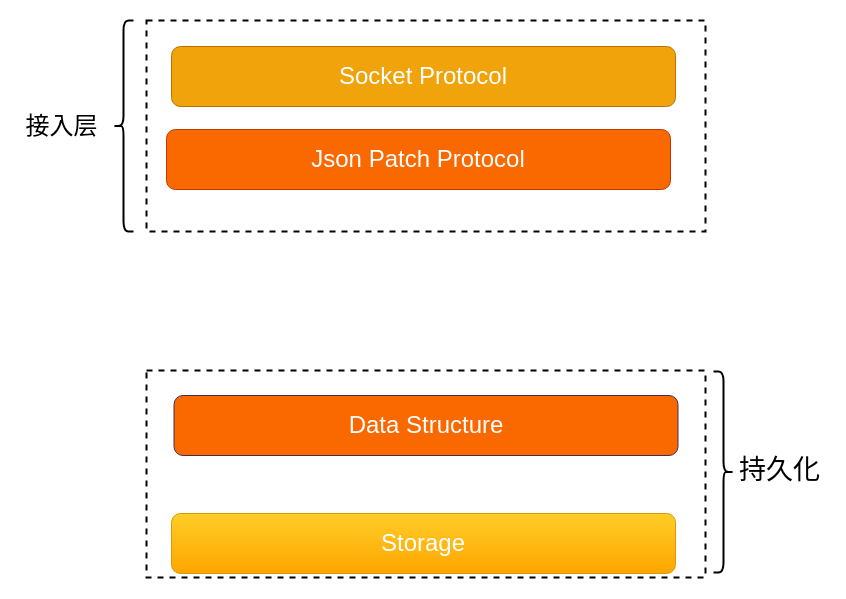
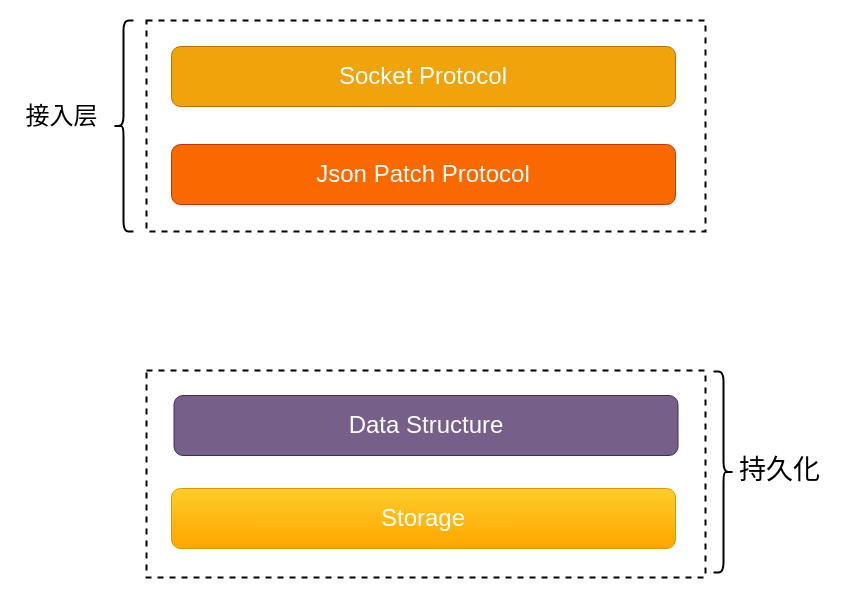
- <mxCell id="6" value="&lt;font color=&quot;#000000&quot;&gt;接入层&lt;/font&gt;" style="text;html=1;align=center;verticalAlign=middle;resizable=0;points=[];autosize=1;strokeColor=none;fillColor=none;fontSize=24;fontColor=#FFFFFF;" vertex="1" parent="1"><mxGeometry x="20" y="109" width="82" height="33" as="geometry" /></mxCell>
+ <mxCell id="6" value="&lt;font color=&quot;#000000&quot;&gt;接入层&lt;/font&gt;" style="text;html=1;align=center;verticalAlign=middle;resizable=0;points=[];autosize=1;strokeColor=none;fillColor=none;fontSize=24;fontColor=#FFFFFF;" vertex="1" parent="1"><mxGeometry x="20" y="99" width="82" height="33" as="geometry" /></mxCell>
- <mxCell id="3" value="&lt;font style=&quot;font-size: 24px&quot; color=&quot;#ffffff&quot;&gt;Json Patch Protocol&lt;/font&gt;" style="rounded=1;whiteSpace=wrap;html=1;fillColor=#fa6800;fontColor=#000000;strokeColor=#C73500;" vertex="1" parent="1"><mxGeometry x="166" y="129" width="504" height="60" as="geometry" /></mxCell>
+ <mxCell id="3" value="&lt;font style=&quot;font-size: 24px&quot; color=&quot;#ffffff&quot;&gt;Json Patch Protocol&lt;/font&gt;" style="rounded=1;whiteSpace=wrap;html=1;fillColor=#fa6800;fontColor=#000000;strokeColor=#C73500;" vertex="1" parent="1"><mxGeometry x="171" y="144" width="504" height="60" as="geometry" /></mxCell>
- <mxCell id="8" value="&lt;span style=&quot;font-size: 24px&quot;&gt;&lt;font color=&quot;#ffffff&quot;&gt;Data Structure&lt;/font&gt;&lt;/span&gt;" style="rounded=1;whiteSpace=wrap;html=1;fillColor=#fa6800;strokeColor=#432D57;fontColor=#ffffff;" vertex="1" parent="1"><mxGeometry x="173.5" y="395" width="504" height="60" as="geometry" /></mxCell>
+ <mxCell id="8" value="&lt;span style=&quot;font-size: 24px&quot;&gt;&lt;font color=&quot;#ffffff&quot;&gt;Data Structure&lt;/font&gt;&lt;/span&gt;" style="rounded=1;whiteSpace=wrap;html=1;fillColor=#76608a;strokeColor=#432D57;fontColor=#ffffff;" vertex="1" parent="1"><mxGeometry x="173.5" y="395" width="504" height="60" as="geometry" /></mxCell>
- <mxCell id="9" value="&lt;font color=&quot;#ffffff&quot;&gt;&lt;span style=&quot;font-size: 24px&quot;&gt;Storage&lt;/span&gt;&lt;/font&gt;" style="rounded=1;whiteSpace=wrap;html=1;fillColor=#ffcd28;strokeColor=#d79b00;gradientColor=#ffa500;" vertex="1" parent="1"><mxGeometry x="171" y="513" width="504" height="60" as="geometry" /></mxCell>
+ <mxCell id="9" value="&lt;font color=&quot;#ffffff&quot;&gt;&lt;span style=&quot;font-size: 24px&quot;&gt;Storage&lt;/span&gt;&lt;/font&gt;" style="rounded=1;whiteSpace=wrap;html=1;fillColor=#ffcd28;strokeColor=#d79b00;gradientColor=#ffa500;" vertex="1" parent="1"><mxGeometry x="171" y="488" width="504" height="60" as="geometry" /></mxCell>
